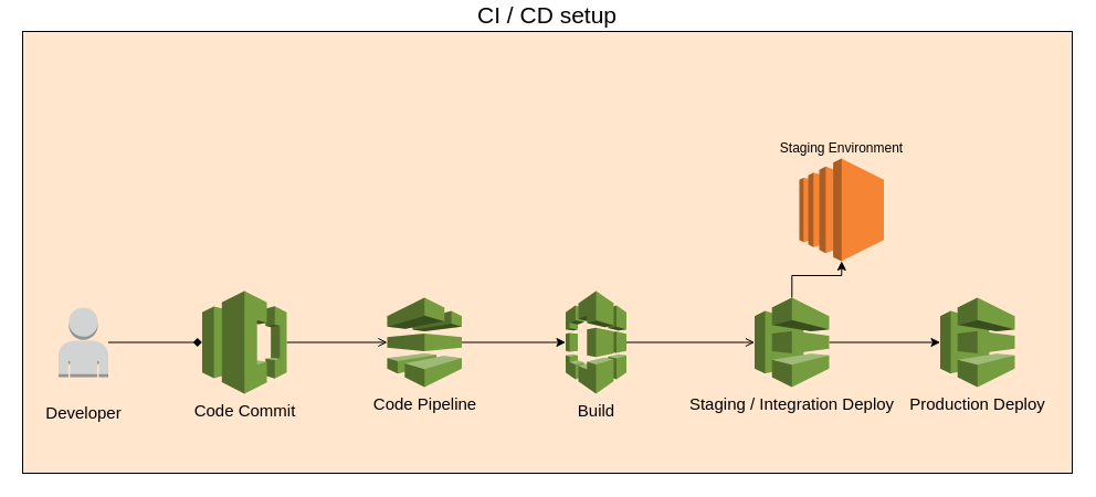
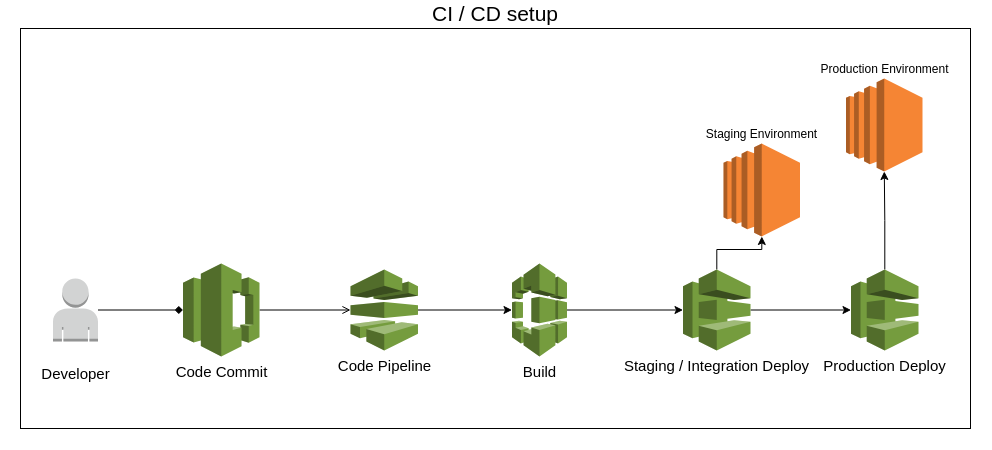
+ <mxCell id="15" value="Production Environment" style="outlineConnect=0;dashed=0;verticalLabelPosition=top;verticalAlign=bottom;align=center;html=1;shape=mxgraph.aws3.ec2;fillColor=#F58534;gradientColor=none;labelPosition=center;" vertex="1" parent="1"><mxGeometry x="845.5" y="70" width="76.5" height="93" as="geometry" /></mxCell>
+ <mxCell id="12" style="edgeStyle=orthogonalEdgeStyle;rounded=0;orthogonalLoop=1;jettySize=auto;html=1;fontSize=15;" edge="1" parent="1" source="13" target="15"><mxGeometry relative="1" as="geometry" /></mxCell>
- <mxCell id="2" value="CI / CD setup" style="rounded=1;whiteSpace=wrap;html=1;fontSize=21;arcSize=0;labelPosition=center;verticalLabelPosition=top;align=center;verticalAlign=bottom;fillColor=#ffe6cc;" vertex="1" parent="1"><mxGeometry x="20" y="20" width="950" height="400" as="geometry" /></mxCell>
+ <mxCell id="2" value="CI / CD setup" style="rounded=1;whiteSpace=wrap;html=1;fontSize=21;arcSize=0;labelPosition=center;verticalLabelPosition=top;align=center;verticalAlign=bottom;" vertex="1" parent="1"><mxGeometry x="20" y="20" width="950" height="400" as="geometry" /></mxCell>
- <mxCell id="5" style="edgeStyle=orthogonalEdgeStyle;rounded=0;orthogonalLoop=1;jettySize=auto;html=1;endArrow=open;" edge="1" parent="1" source="6" target="9"><mxGeometry relative="1" as="geometry" /></mxCell>
+ <mxCell id="5" style="edgeStyle=orthogonalEdgeStyle;rounded=0;orthogonalLoop=1;jettySize=auto;html=1;" edge="1" parent="1" source="6" target="9"><mxGeometry relative="1" as="geometry" /></mxCell>
